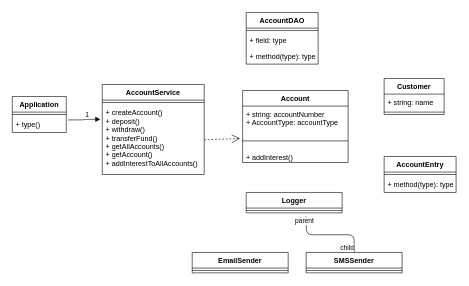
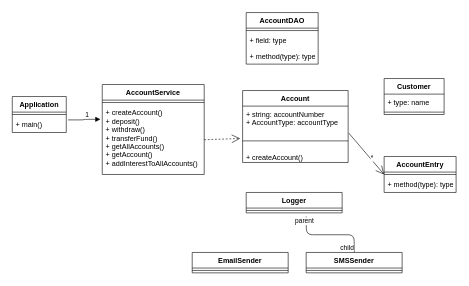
- <mxCell id="6" value="+ string: name" style="text;strokeColor=none;fillColor=none;align=left;verticalAlign=top;spacingLeft=4;spacingRight=4;overflow=hidden;rotatable=0;points=[[0,0.5],[1,0.5]];portConstraint=eastwest;" parent="5" vertex="1"><mxGeometry y="26" width="100" height="26" as="geometry" /></mxCell>
+ <mxCell id="6" value="+ type: name" style="text;strokeColor=none;fillColor=none;align=left;verticalAlign=top;spacingLeft=4;spacingRight=4;overflow=hidden;rotatable=0;points=[[0,0.5],[1,0.5]];portConstraint=eastwest;" parent="5" vertex="1"><mxGeometry y="26" width="100" height="26" as="geometry" /></mxCell>
- <mxCell id="4" value="+ type()&#10;" style="text;strokeColor=none;fillColor=none;align=left;verticalAlign=top;spacingLeft=4;spacingRight=4;overflow=hidden;rotatable=0;points=[[0,0.5],[1,0.5]];portConstraint=eastwest;" parent="2" vertex="1"><mxGeometry y="34" width="90" height="26" as="geometry" /></mxCell>
+ <mxCell id="4" value="+ main()&#10;" style="text;strokeColor=none;fillColor=none;align=left;verticalAlign=top;spacingLeft=4;spacingRight=4;overflow=hidden;rotatable=0;points=[[0,0.5],[1,0.5]];portConstraint=eastwest;" parent="2" vertex="1"><mxGeometry y="34" width="90" height="26" as="geometry" /></mxCell>
+ <mxCell id="25" value="" style="endArrow=open;endFill=1;endSize=12;html=1;fontColor=#000000;entryX=0;entryY=0.5;entryDx=0;entryDy=0;exitX=1.006;exitY=1.023;exitDx=0;exitDy=0;exitPerimeter=0;" parent="1" source="19" target="8" edge="1"><mxGeometry width="160" relative="1" as="geometry"><mxPoint x="590" y="208" as="sourcePoint" /><mxPoint x="646" y="170.992" as="targetPoint" /></mxGeometry></mxCell>
+ <mxCell id="26" value="*" style="edgeLabel;html=1;align=center;verticalAlign=middle;resizable=0;points=[];fontColor=#000000;" parent="25" vertex="1" connectable="0"><mxGeometry x="0.653" y="2" relative="1" as="geometry"><mxPoint x="-11.3" y="-15.73" as="offset" /></mxGeometry></mxCell>
- <mxCell id="21" value="+ addInterest()&#10;" style="text;strokeColor=none;fillColor=none;align=left;verticalAlign=top;spacingLeft=4;spacingRight=4;overflow=hidden;rotatable=0;points=[[0,0.5],[1,0.5]];portConstraint=eastwest;" parent="18" vertex="1"><mxGeometry y="98" width="176" height="22" as="geometry" /></mxCell>
+ <mxCell id="21" value="+ createAccount()&#10;" style="text;strokeColor=none;fillColor=none;align=left;verticalAlign=top;spacingLeft=4;spacingRight=4;overflow=hidden;rotatable=0;points=[[0,0.5],[1,0.5]];portConstraint=eastwest;" parent="18" vertex="1"><mxGeometry y="98" width="176" height="22" as="geometry" /></mxCell>
